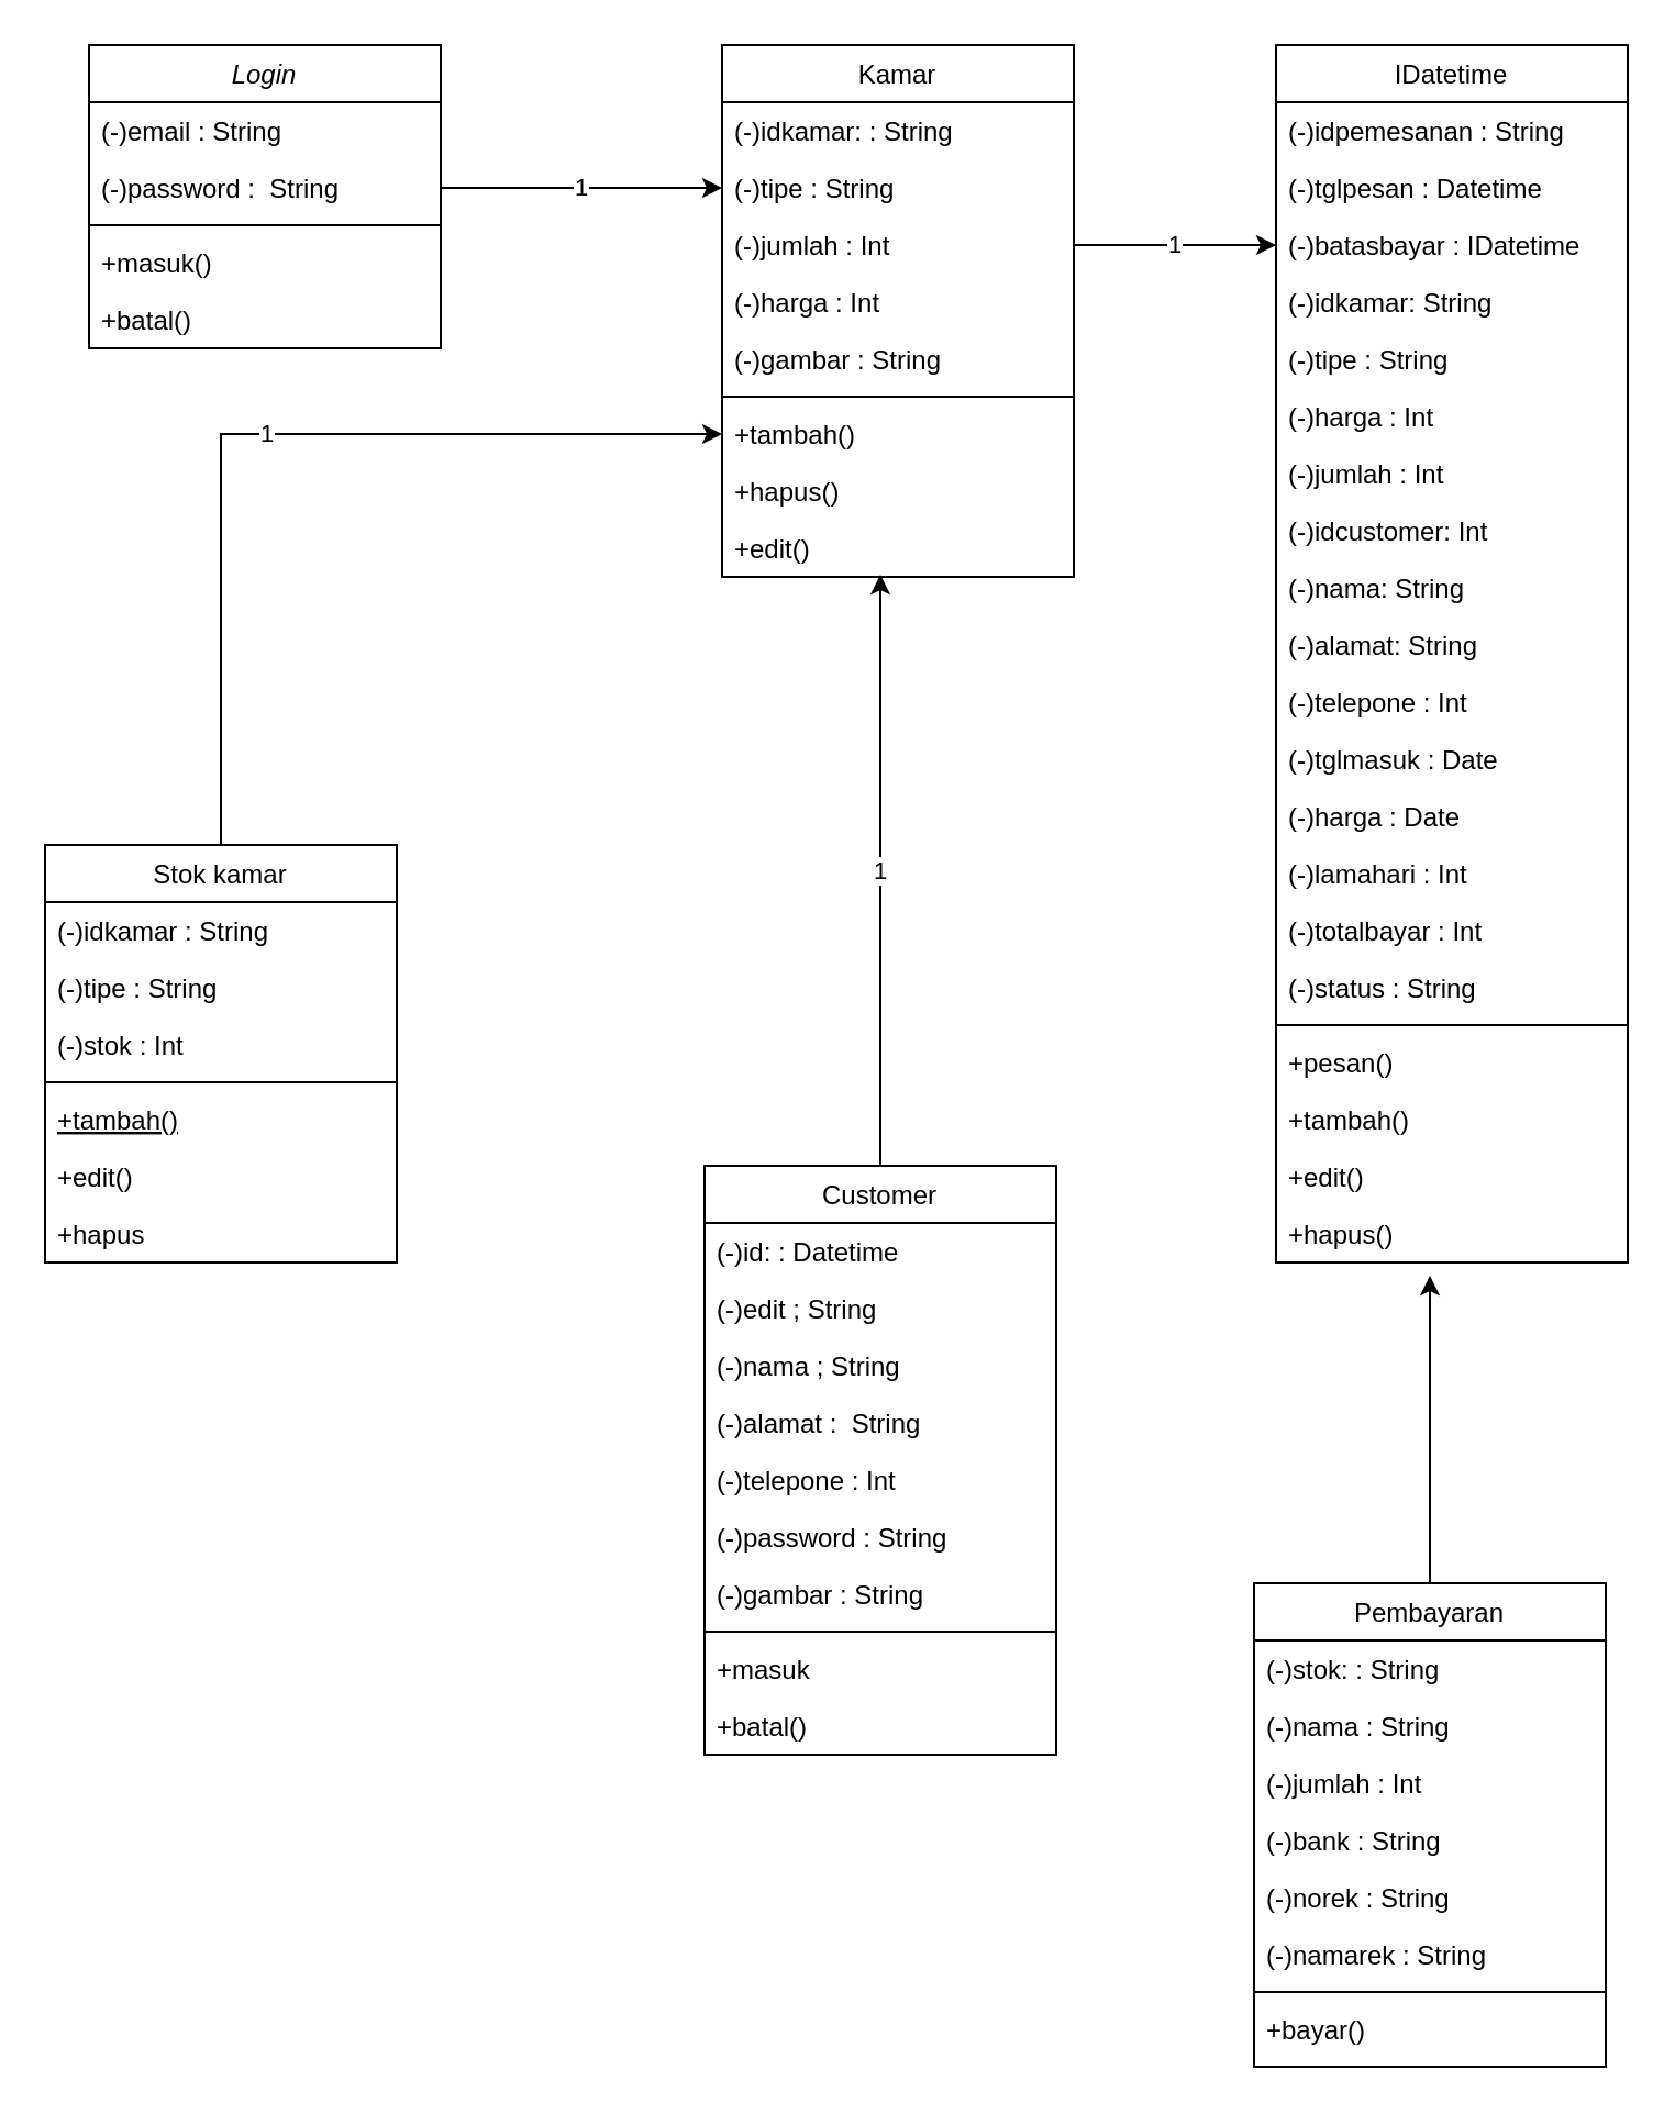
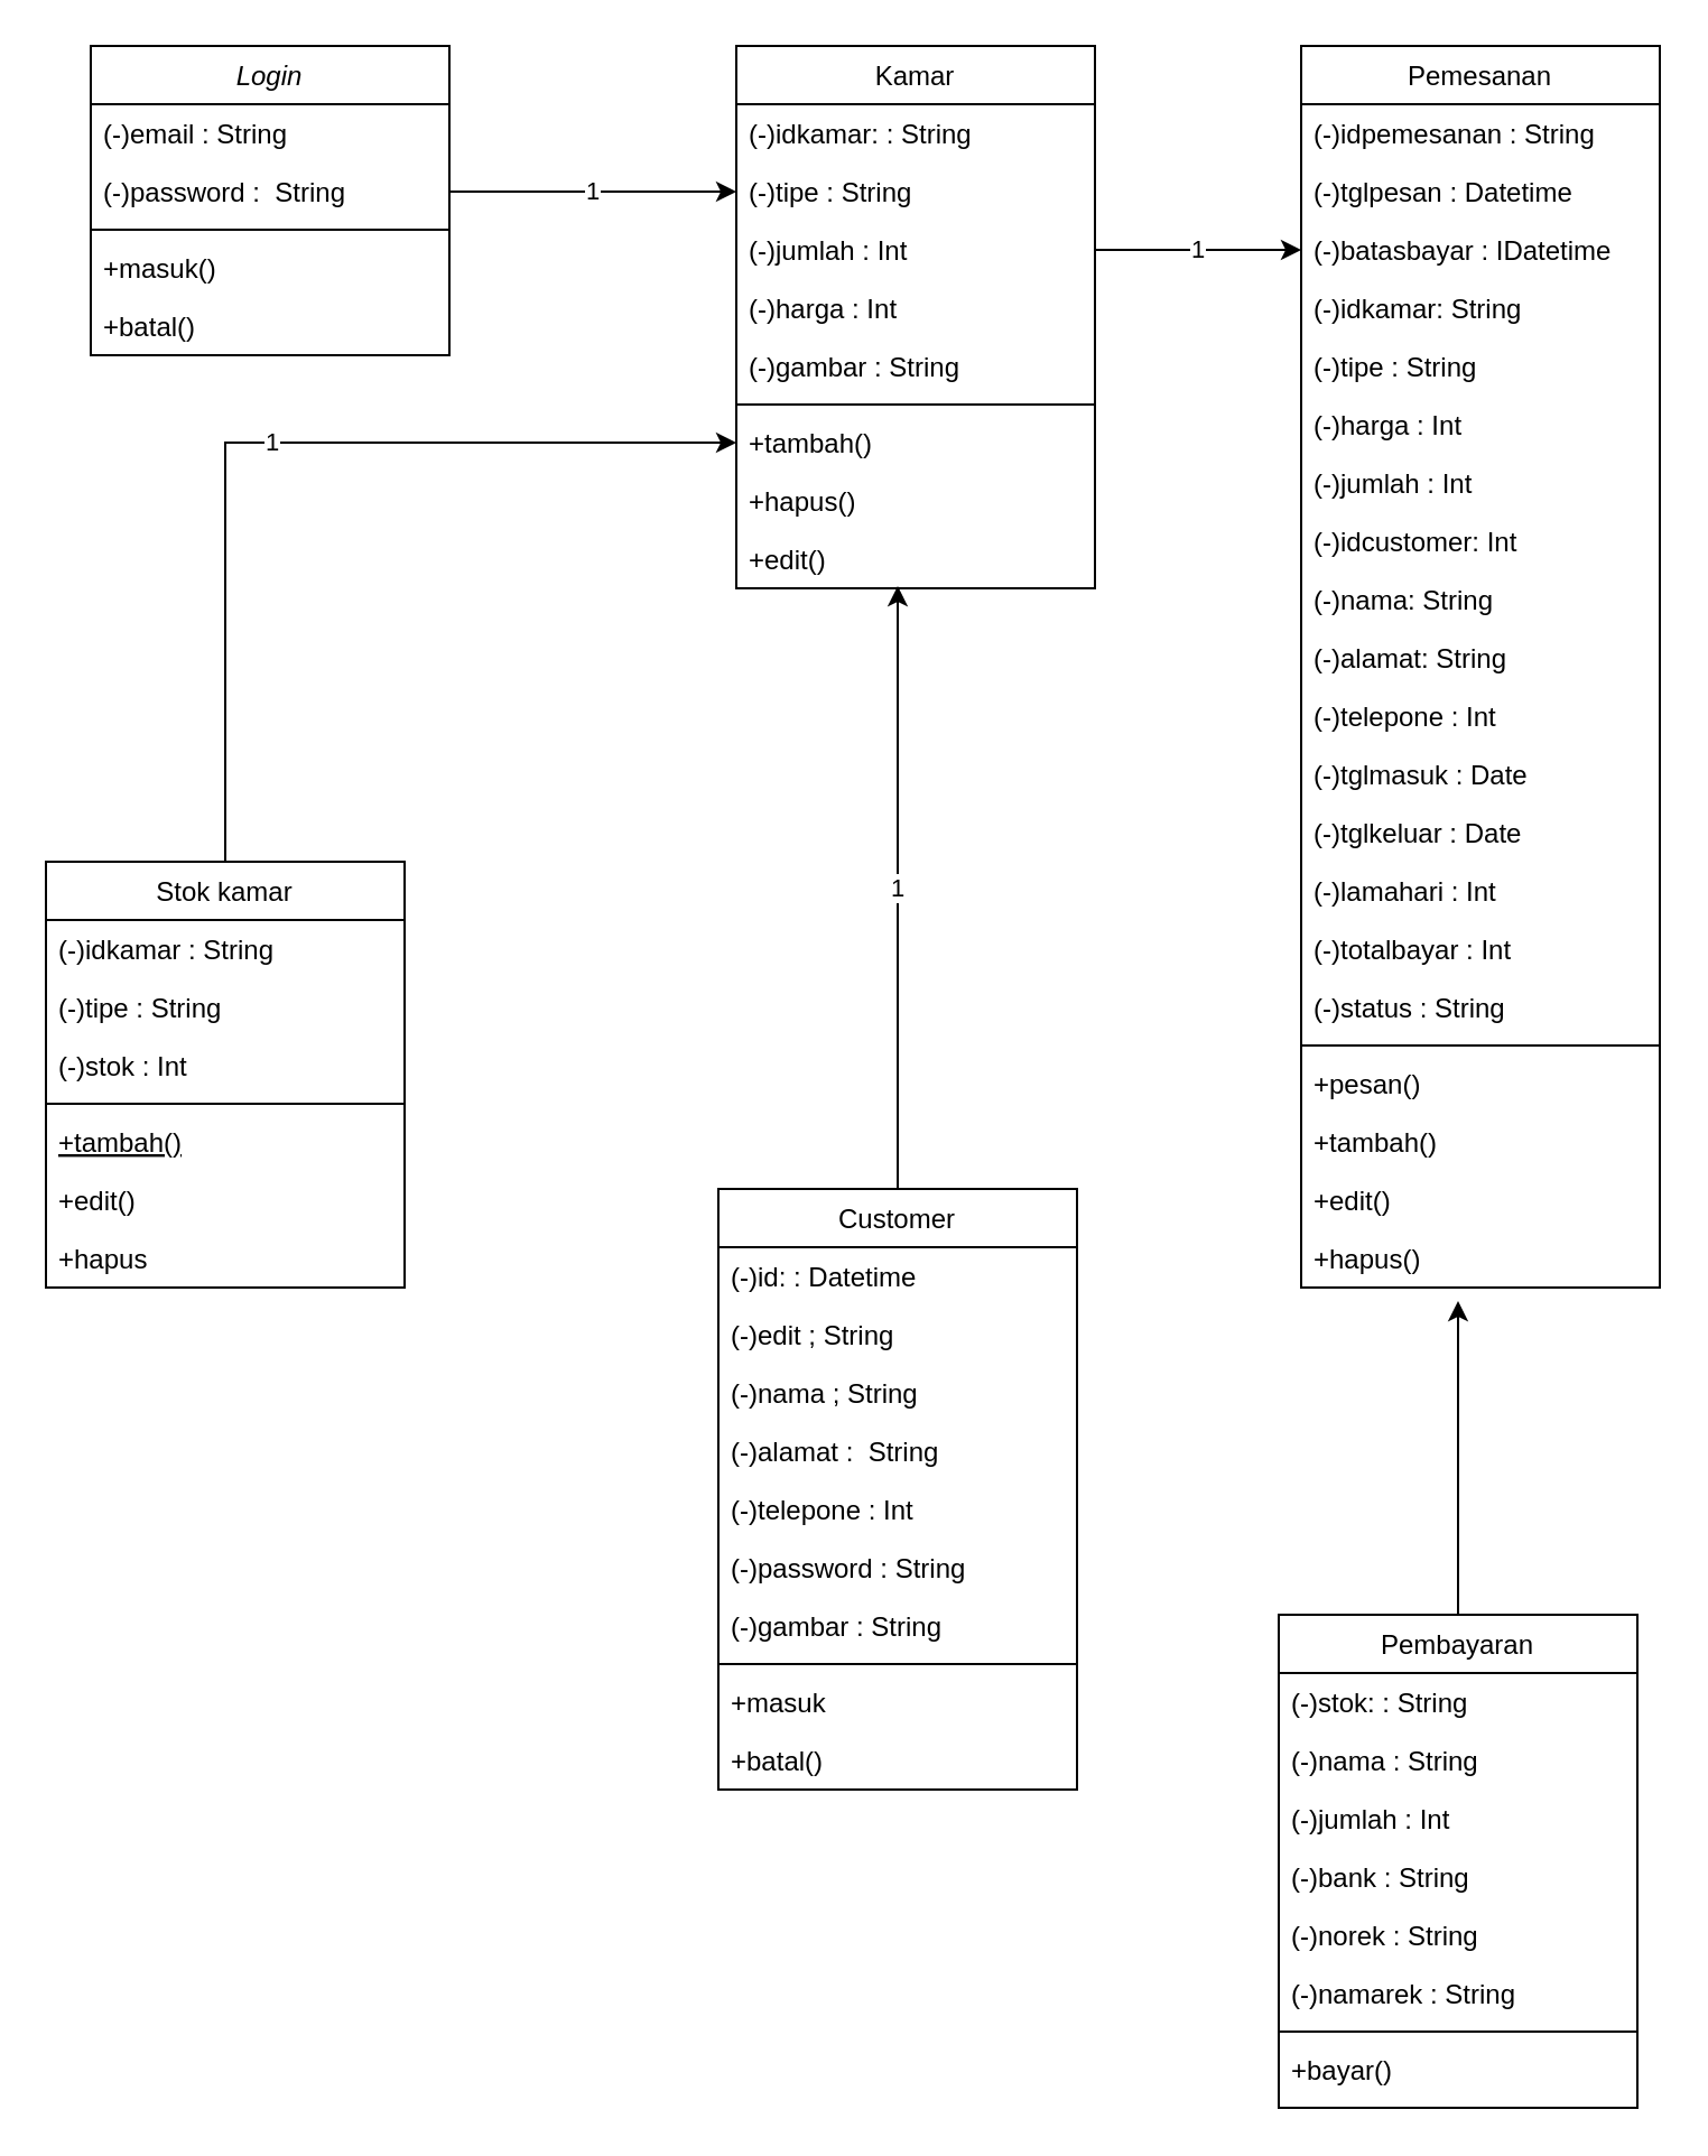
- <mxCell id="39" value="IDatetime" style="swimlane;fontStyle=0;align=center;verticalAlign=top;childLayout=stackLayout;horizontal=1;startSize=26;horizontalStack=0;resizeParent=1;resizeLast=0;collapsible=1;marginBottom=0;rounded=0;shadow=0;strokeWidth=1;" vertex="1" parent="1"><mxGeometry x="580" y="20" width="160" height="554" as="geometry"><mxRectangle x="550" y="140" width="160" height="26" as="alternateBounds" /></mxGeometry></mxCell>
+ <mxCell id="39" value="Pemesanan" style="swimlane;fontStyle=0;align=center;verticalAlign=top;childLayout=stackLayout;horizontal=1;startSize=26;horizontalStack=0;resizeParent=1;resizeLast=0;collapsible=1;marginBottom=0;rounded=0;shadow=0;strokeWidth=1;" vertex="1" parent="1"><mxGeometry x="580" y="20" width="160" height="554" as="geometry"><mxRectangle x="550" y="140" width="160" height="26" as="alternateBounds" /></mxGeometry></mxCell>
- <mxCell id="52" value="(-)harga : Date" style="text;align=left;verticalAlign=top;spacingLeft=4;spacingRight=4;overflow=hidden;rotatable=0;points=[[0,0.5],[1,0.5]];portConstraint=eastwest;rounded=0;shadow=0;html=0;" vertex="1" parent="39"><mxGeometry y="338" width="160" height="26" as="geometry" /></mxCell>
+ <mxCell id="52" value="(-)tglkeluar : Date" style="text;align=left;verticalAlign=top;spacingLeft=4;spacingRight=4;overflow=hidden;rotatable=0;points=[[0,0.5],[1,0.5]];portConstraint=eastwest;rounded=0;shadow=0;html=0;" vertex="1" parent="39"><mxGeometry y="338" width="160" height="26" as="geometry" /></mxCell>
